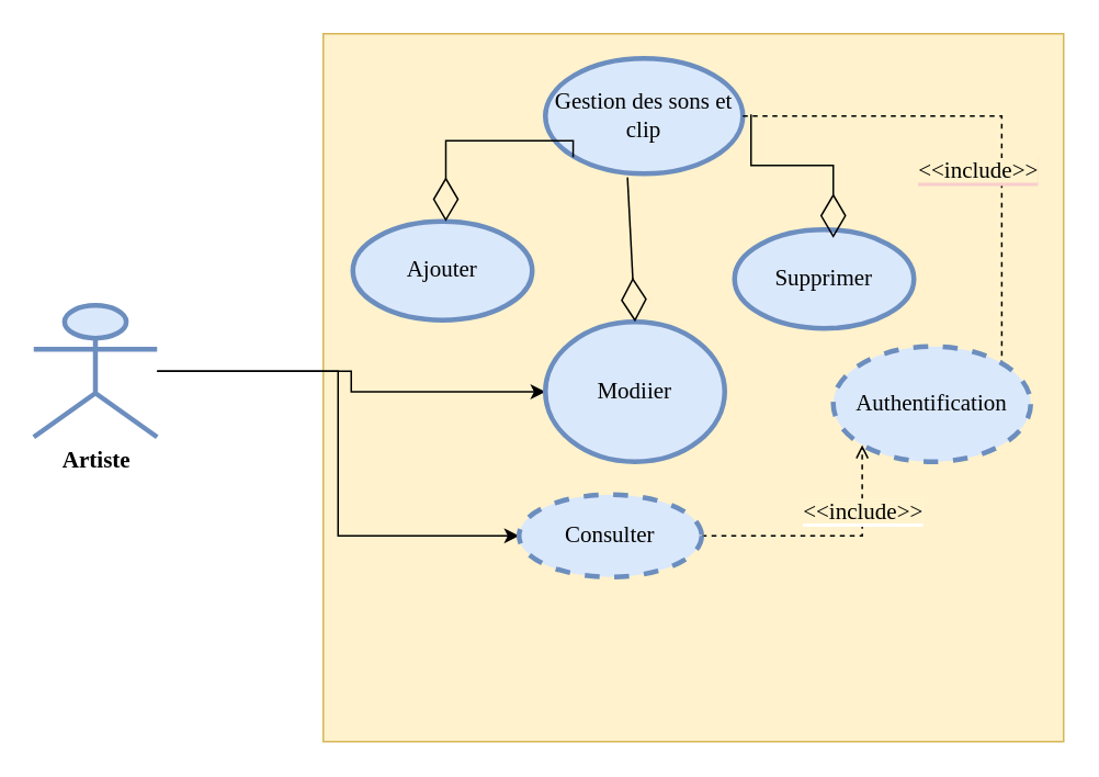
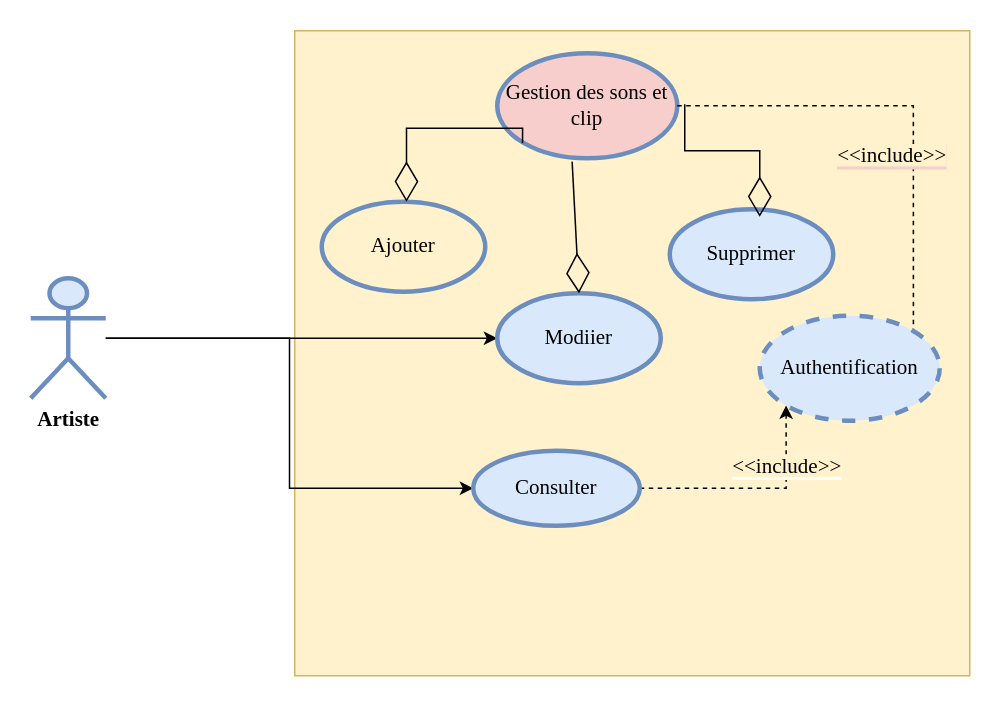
- <mxCell id="6" value="Gestion des sons et clip" style="ellipse;whiteSpace=wrap;html=1;fontFamily=Times New Roman;fontSize=14;strokeWidth=3;fillColor=#dae8fc;strokeColor=#6c8ebf;" vertex="1" parent="1"><mxGeometry x="331" y="35" width="120" height="70" as="geometry" /></mxCell>
+ <mxCell id="6" value="Gestion des sons et clip" style="ellipse;whiteSpace=wrap;html=1;fontFamily=Times New Roman;fontSize=14;strokeWidth=3;fillColor=#f8cecc;strokeColor=#6c8ebf;" vertex="1" parent="1"><mxGeometry x="331" y="35" width="120" height="70" as="geometry" /></mxCell>
- <mxCell id="13" value="Ajouter" style="ellipse;whiteSpace=wrap;html=1;fontFamily=Times New Roman;fontSize=14;strokeWidth=3;fillColor=#dae8fc;strokeColor=#6c8ebf;" vertex="1" parent="1"><mxGeometry x="214" y="134" width="109" height="60" as="geometry" /></mxCell>
+ <mxCell id="13" value="Ajouter" style="ellipse;whiteSpace=wrap;html=1;fontFamily=Times New Roman;fontSize=14;strokeWidth=3;fillColor=#fff2cc;strokeColor=#6c8ebf;" vertex="1" parent="1"><mxGeometry x="214" y="134" width="109" height="60" as="geometry" /></mxCell>
- <mxCell id="5" value="&lt;font face=&quot;Times New Roman&quot;&gt;&lt;span style=&quot;font-size: 14px;&quot;&gt;&lt;b&gt;Artiste&lt;/b&gt;&lt;/span&gt;&lt;/font&gt;" style="shape=umlActor;verticalLabelPosition=bottom;verticalAlign=top;html=1;fillColor=#dae8fc;strokeColor=#6c8ebf;strokeWidth=3;" vertex="1" parent="1"><mxGeometry x="20" y="185" width="75" height="80" as="geometry" /></mxCell>
+ <mxCell id="5" value="&lt;font face=&quot;Times New Roman&quot;&gt;&lt;span style=&quot;font-size: 14px;&quot;&gt;&lt;b&gt;Artiste&lt;/b&gt;&lt;/span&gt;&lt;/font&gt;" style="shape=umlActor;verticalLabelPosition=bottom;verticalAlign=top;html=1;fillColor=#dae8fc;strokeColor=#6c8ebf;strokeWidth=3;" vertex="1" parent="1"><mxGeometry x="20" y="185" width="50" height="80" as="geometry" /></mxCell>
- <mxCell id="14" value="Modiier" style="ellipse;whiteSpace=wrap;html=1;fontFamily=Times New Roman;fontSize=14;strokeWidth=3;fillColor=#dae8fc;strokeColor=#6c8ebf;" vertex="1" parent="1"><mxGeometry x="331" y="195" width="109" height="85" as="geometry" /></mxCell>
+ <mxCell id="14" value="Modiier" style="ellipse;whiteSpace=wrap;html=1;fontFamily=Times New Roman;fontSize=14;strokeWidth=3;fillColor=#dae8fc;strokeColor=#6c8ebf;" vertex="1" parent="1"><mxGeometry x="331" y="195" width="109" height="60" as="geometry" /></mxCell>
- <mxCell id="7" style="edgeStyle=orthogonalEdgeStyle;rounded=0;orthogonalLoop=1;jettySize=auto;html=1;exitX=1;exitY=0.5;exitDx=0;exitDy=0;entryX=0;entryY=1;entryDx=0;entryDy=0;dashed=1;fontFamily=Times New Roman;fontSize=14;endArrow=open;" edge="1" parent="1" source="9" target="12"><mxGeometry relative="1" as="geometry" /></mxCell>
+ <mxCell id="7" style="edgeStyle=orthogonalEdgeStyle;rounded=0;orthogonalLoop=1;jettySize=auto;html=1;exitX=1;exitY=0.5;exitDx=0;exitDy=0;entryX=0;entryY=1;entryDx=0;entryDy=0;dashed=1;fontFamily=Times New Roman;fontSize=14;" edge="1" parent="1" source="9" target="12"><mxGeometry relative="1" as="geometry" /></mxCell>
- <mxCell id="9" value="Consulter" style="ellipse;whiteSpace=wrap;html=1;fontFamily=Times New Roman;fontSize=14;strokeWidth=3;fillColor=#dae8fc;strokeColor=#6c8ebf;dashed=1;" vertex="1" parent="1"><mxGeometry x="315" y="300" width="111" height="50" as="geometry" /></mxCell>
+ <mxCell id="9" value="Consulter" style="ellipse;whiteSpace=wrap;html=1;fontFamily=Times New Roman;fontSize=14;strokeWidth=3;fillColor=#dae8fc;strokeColor=#6c8ebf;" vertex="1" parent="1"><mxGeometry x="315" y="300" width="111" height="50" as="geometry" /></mxCell>
